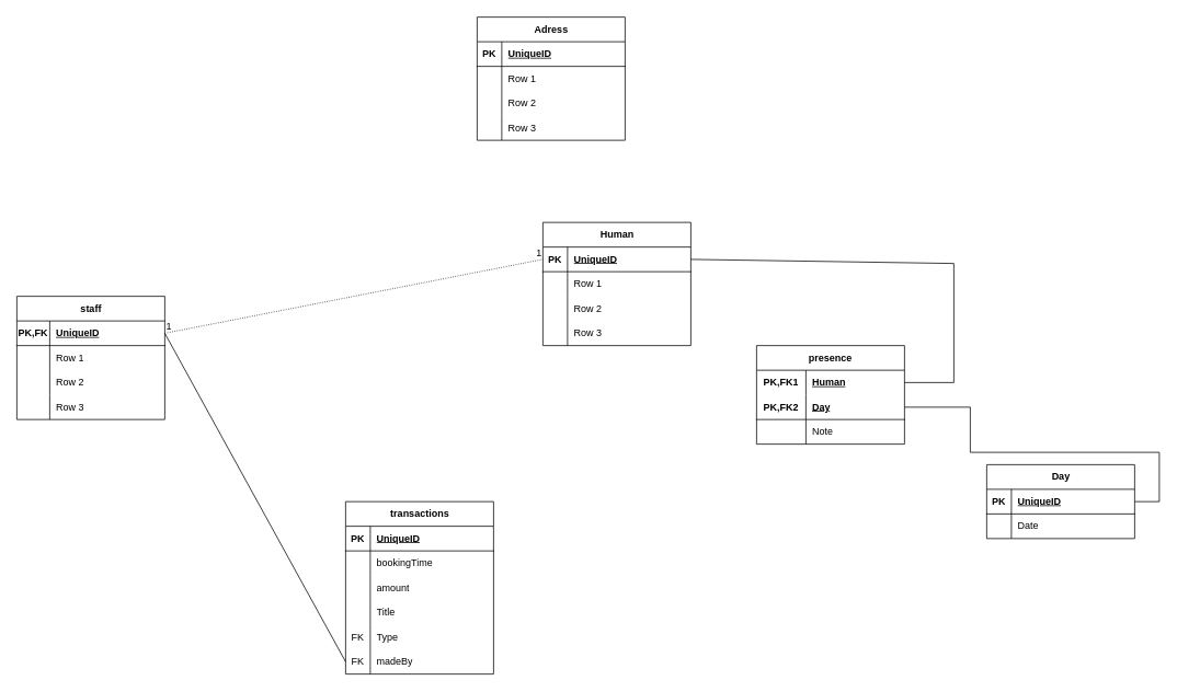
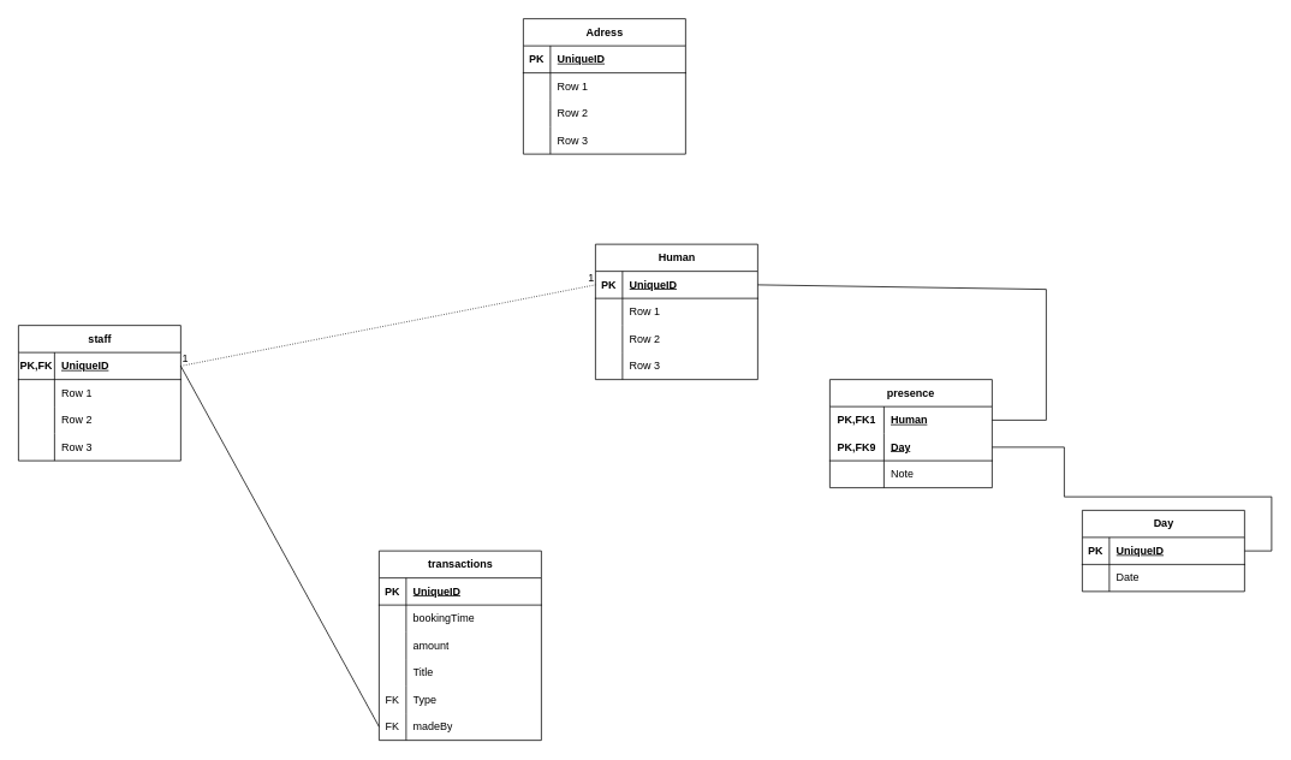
- <mxCell id="20" value="PK,FK2" style="shape=partialRectangle;connectable=0;fillColor=none;top=0;left=0;bottom=0;right=0;fontStyle=1;overflow=hidden;html=1;whiteSpace=wrap;" vertex="1" parent="19"><mxGeometry width="60" height="30" as="geometry"><mxRectangle width="60" height="30" as="alternateBounds" /></mxGeometry></mxCell>
+ <mxCell id="20" value="PK,FK9" style="shape=partialRectangle;connectable=0;fillColor=none;top=0;left=0;bottom=0;right=0;fontStyle=1;overflow=hidden;html=1;whiteSpace=wrap;" vertex="1" parent="19"><mxGeometry width="60" height="30" as="geometry"><mxRectangle width="60" height="30" as="alternateBounds" /></mxGeometry></mxCell>
